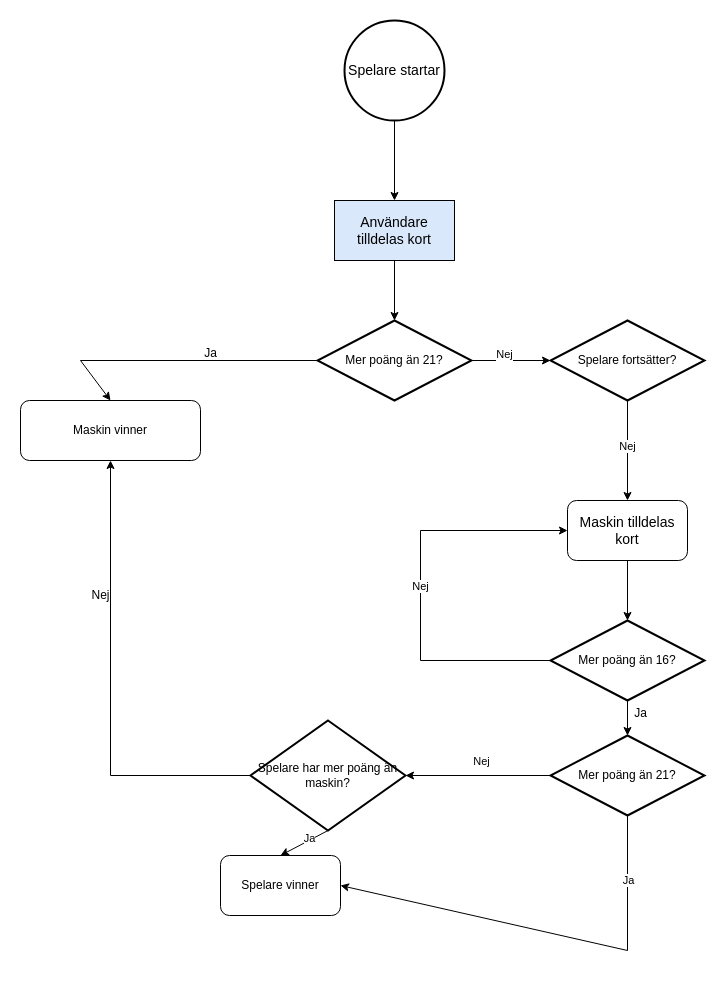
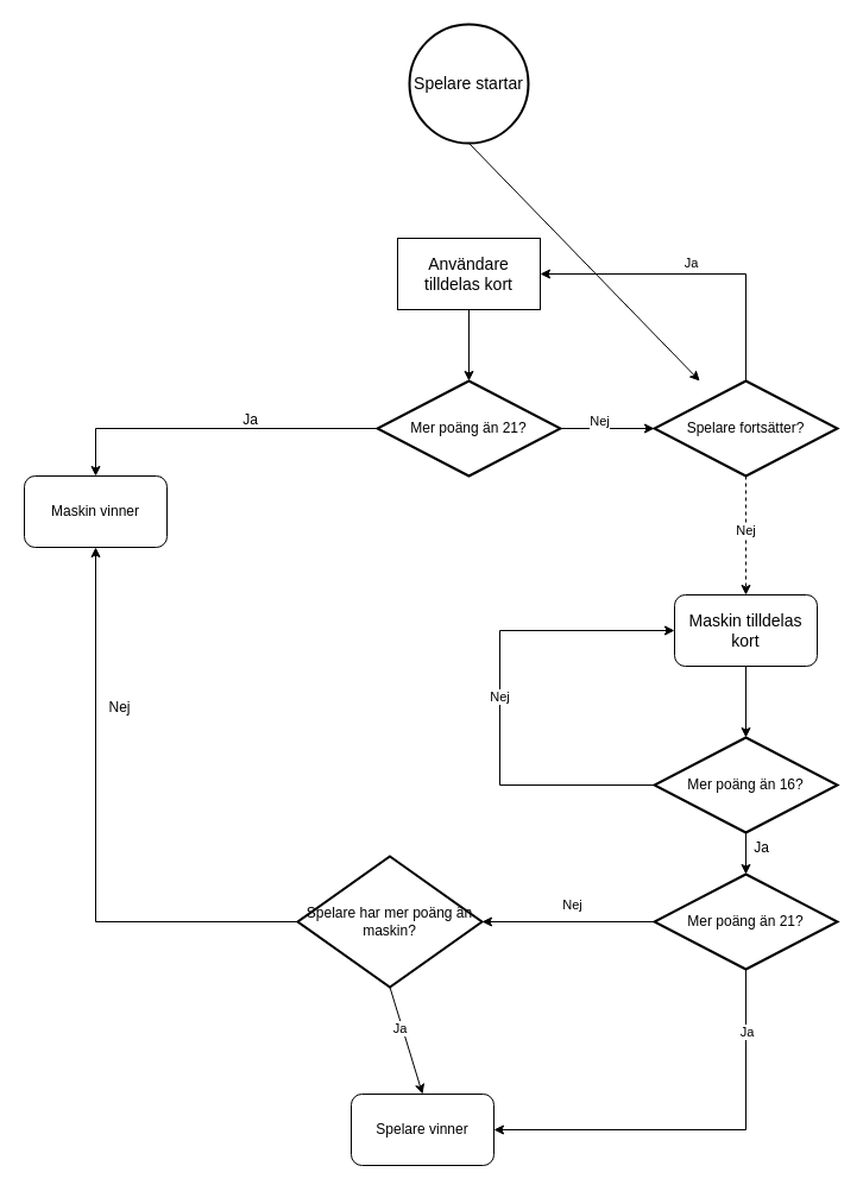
- <mxCell id="13" value="" style="endArrow=classic;html=1;rounded=0;exitX=0.5;exitY=1;exitDx=0;exitDy=0;exitPerimeter=0;entryX=0.5;entryY=0;entryDx=0;entryDy=0;" edge="1" parent="1" source="2" target="3"><mxGeometry width="50" height="50" relative="1" as="geometry"><mxPoint x="370" y="370" as="sourcePoint" /><mxPoint x="420" y="320" as="targetPoint" /></mxGeometry></mxCell>
+ <mxCell id="13" value="" style="endArrow=classic;html=1;rounded=0;exitX=0.5;exitY=1;exitDx=0;exitDy=0;exitPerimeter=0;" edge="1" parent="1" source="2" target="5"><mxGeometry width="50" height="50" relative="1" as="geometry"><mxPoint x="370" y="370" as="sourcePoint" /><mxPoint x="420" y="320" as="targetPoint" /></mxGeometry></mxCell>
- <mxCell id="3" value="Användare tilldelas kort" style="rounded=0;whiteSpace=wrap;html=1;fontSize=14;fillColor=#dae8fc;" vertex="1" parent="1"><mxGeometry x="334" y="200" width="120" height="60" as="geometry" /></mxCell>
+ <mxCell id="3" value="Användare tilldelas kort" style="rounded=0;whiteSpace=wrap;html=1;fontSize=14;" vertex="1" parent="1"><mxGeometry x="334" y="200" width="120" height="60" as="geometry" /></mxCell>
+ <mxCell id="19" value="" style="endArrow=classic;html=1;rounded=0;entryX=1;entryY=0.5;entryDx=0;entryDy=0;exitX=0.5;exitY=0;exitDx=0;exitDy=0;exitPerimeter=0;" edge="1" parent="1" source="5" target="3"><mxGeometry width="50" height="50" relative="1" as="geometry"><mxPoint x="620" y="230" as="sourcePoint" /><mxPoint x="420" y="420" as="targetPoint" /><Array as="points"><mxPoint x="627" y="230" /></Array></mxGeometry></mxCell>
+ <mxCell id="20" value="Ja" style="edgeLabel;html=1;align=center;verticalAlign=middle;resizable=0;points=[];" vertex="1" connectable="0" parent="19"><mxGeometry x="0.054" relative="1" as="geometry"><mxPoint x="2" y="-10" as="offset" /></mxGeometry></mxCell>
- <mxCell id="7" value="Maskin vinner" style="rounded=1;whiteSpace=wrap;html=1;" vertex="1" parent="1"><mxGeometry x="20" y="400" width="180" height="60" as="geometry" /></mxCell>
+ <mxCell id="7" value="Maskin vinner" style="rounded=1;whiteSpace=wrap;html=1;" vertex="1" parent="1"><mxGeometry x="20" y="400" width="120" height="60" as="geometry" /></mxCell>
- <mxCell id="21" value="" style="endArrow=classic;html=1;rounded=0;entryX=0.5;entryY=0;entryDx=0;entryDy=0;exitX=0.5;exitY=1;exitDx=0;exitDy=0;exitPerimeter=0;" edge="1" parent="1" source="5" target="8"><mxGeometry width="50" height="50" relative="1" as="geometry"><mxPoint x="370" y="470" as="sourcePoint" /><mxPoint x="420" y="420" as="targetPoint" /></mxGeometry></mxCell>
+ <mxCell id="21" value="" style="endArrow=classic;html=1;rounded=0;entryX=0.5;entryY=0;entryDx=0;entryDy=0;exitX=0.5;exitY=1;exitDx=0;exitDy=0;exitPerimeter=0;dashed=1;" edge="1" parent="1" source="5" target="8"><mxGeometry width="50" height="50" relative="1" as="geometry"><mxPoint x="370" y="470" as="sourcePoint" /><mxPoint x="420" y="420" as="targetPoint" /></mxGeometry></mxCell>
- <mxCell id="6" value="Spelare vinner" style="rounded=1;whiteSpace=wrap;html=1;" vertex="1" parent="1"><mxGeometry x="220" y="855" width="120" height="60" as="geometry" /></mxCell>
+ <mxCell id="6" value="Spelare vinner" style="rounded=1;whiteSpace=wrap;html=1;" vertex="1" parent="1"><mxGeometry x="295" y="920" width="120" height="60" as="geometry" /></mxCell>
